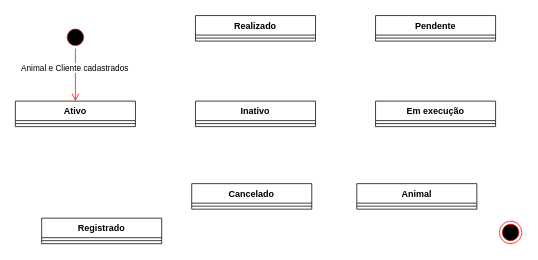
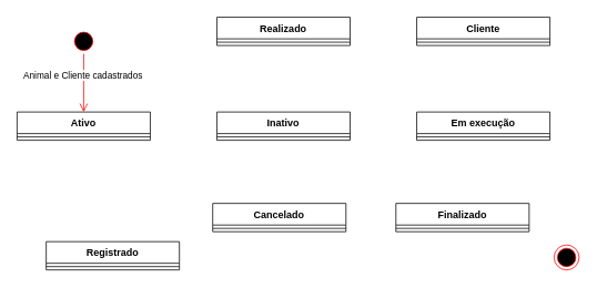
- <mxCell id="12" value="Pendente" style="swimlane;fontStyle=1;align=center;verticalAlign=top;childLayout=stackLayout;horizontal=1;startSize=26;horizontalStack=0;resizeParent=1;resizeParentMax=0;resizeLast=0;collapsible=1;marginBottom=0;" vertex="1" parent="1"><mxGeometry x="500" y="20" width="160" height="34" as="geometry" /></mxCell>
+ <mxCell id="12" value="Cliente" style="swimlane;fontStyle=1;align=center;verticalAlign=top;childLayout=stackLayout;horizontal=1;startSize=26;horizontalStack=0;resizeParent=1;resizeParentMax=0;resizeLast=0;collapsible=1;marginBottom=0;" vertex="1" parent="1"><mxGeometry x="500" y="20" width="160" height="34" as="geometry" /></mxCell>
- <mxCell id="18" value="Animal" style="swimlane;fontStyle=1;align=center;verticalAlign=top;childLayout=stackLayout;horizontal=1;startSize=26;horizontalStack=0;resizeParent=1;resizeParentMax=0;resizeLast=0;collapsible=1;marginBottom=0;" vertex="1" parent="1"><mxGeometry x="475" y="244" width="160" height="34" as="geometry" /></mxCell>
+ <mxCell id="18" value="Finalizado" style="swimlane;fontStyle=1;align=center;verticalAlign=top;childLayout=stackLayout;horizontal=1;startSize=26;horizontalStack=0;resizeParent=1;resizeParentMax=0;resizeLast=0;collapsible=1;marginBottom=0;" vertex="1" parent="1"><mxGeometry x="475" y="244" width="160" height="34" as="geometry" /></mxCell>
